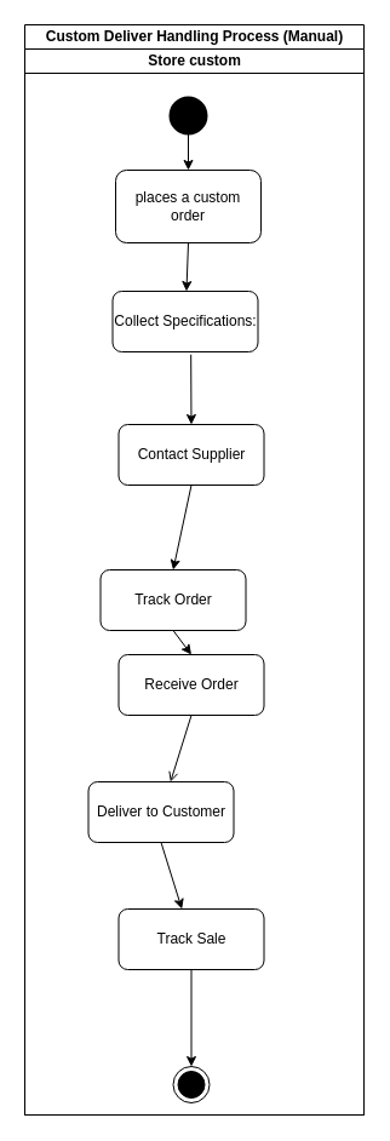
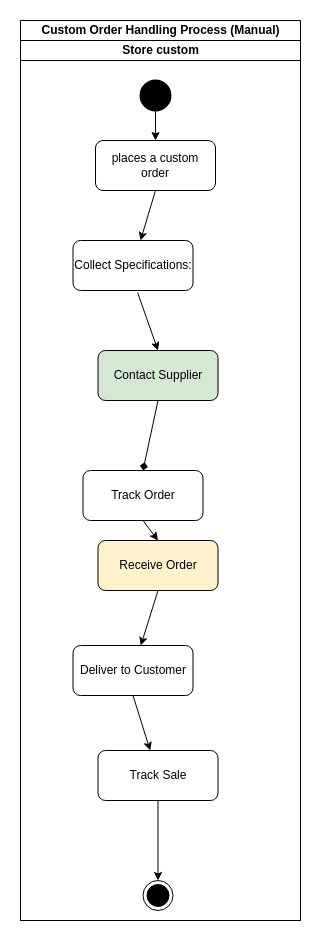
- <mxCell id="2" value="Custom Deliver Handling Process (Manual)" style="swimlane;childLayout=stackLayout;resizeParent=1;resizeParentMax=0;startSize=20;html=1;" parent="1" vertex="1"><mxGeometry x="20" y="20" width="280" height="900" as="geometry" /></mxCell>
+ <mxCell id="2" value="Custom Order Handling Process (Manual)" style="swimlane;childLayout=stackLayout;resizeParent=1;resizeParentMax=0;startSize=20;html=1;" parent="1" vertex="1"><mxGeometry x="20" y="20" width="280" height="900" as="geometry" /></mxCell>
- <mxCell id="5" value="places a custom order" style="rounded=1;whiteSpace=wrap;html=1;" parent="3" vertex="1"><mxGeometry x="75" y="100" width="120" height="60" as="geometry" /></mxCell>
+ <mxCell id="5" value="places a custom order" style="rounded=1;whiteSpace=wrap;html=1;" parent="3" vertex="1"><mxGeometry x="75" y="100" width="120" height="50" as="geometry" /></mxCell>
- <mxCell id="19" value="Collect Specifications:" style="rounded=1;whiteSpace=wrap;html=1;" parent="3" vertex="1"><mxGeometry x="72.5" y="200" width="120" height="50" as="geometry" /></mxCell>
+ <mxCell id="19" value="Collect Specifications:" style="rounded=1;whiteSpace=wrap;html=1;" parent="3" vertex="1"><mxGeometry x="52.5" y="200" width="120" height="50" as="geometry" /></mxCell>
- <mxCell id="17" value="Contact Supplier" style="rounded=1;whiteSpace=wrap;html=1;" parent="3" vertex="1"><mxGeometry x="77.5" y="310" width="120" height="50" as="geometry" /></mxCell>
+ <mxCell id="17" value="Contact Supplier" style="rounded=1;whiteSpace=wrap;html=1;fillColor=#d5e8d4;" parent="3" vertex="1"><mxGeometry x="77.5" y="310" width="120" height="50" as="geometry" /></mxCell>
- <mxCell id="16" value="" style="endArrow=classic;html=1;rounded=0;exitX=0.5;exitY=1;exitDx=0;exitDy=0;entryX=0.5;entryY=0;entryDx=0;entryDy=0;" parent="3" source="17" target="15" edge="1"><mxGeometry width="50" height="50" relative="1" as="geometry"><mxPoint x="-82.5" y="435" as="sourcePoint" /><mxPoint x="-32.5" y="360" as="targetPoint" /></mxGeometry></mxCell>
+ <mxCell id="16" value="" style="endArrow=diamond;html=1;rounded=0;exitX=0.5;exitY=1;exitDx=0;exitDy=0;entryX=0.5;entryY=0;entryDx=0;entryDy=0;" parent="3" source="17" target="15" edge="1"><mxGeometry width="50" height="50" relative="1" as="geometry"><mxPoint x="-82.5" y="435" as="sourcePoint" /><mxPoint x="-32.5" y="360" as="targetPoint" /></mxGeometry></mxCell>
- <mxCell id="13" value="Receive Order" style="rounded=1;whiteSpace=wrap;html=1;" parent="3" vertex="1"><mxGeometry x="77.5" y="500" width="120" height="50" as="geometry" /></mxCell>
+ <mxCell id="13" value="Receive Order" style="rounded=1;whiteSpace=wrap;html=1;fillColor=#fff2cc;" parent="3" vertex="1"><mxGeometry x="77.5" y="500" width="120" height="50" as="geometry" /></mxCell>
- <mxCell id="12" value="" style="endArrow=open;html=1;rounded=0;exitX=0.5;exitY=1;exitDx=0;exitDy=0;" parent="3" source="13" target="11" edge="1"><mxGeometry width="50" height="50" relative="1" as="geometry"><mxPoint x="27.5" y="480" as="sourcePoint" /><mxPoint x="77.5" y="430" as="targetPoint" /></mxGeometry></mxCell>
+ <mxCell id="12" value="" style="endArrow=classic;html=1;rounded=0;exitX=0.5;exitY=1;exitDx=0;exitDy=0;" parent="3" source="13" target="11" edge="1"><mxGeometry width="50" height="50" relative="1" as="geometry"><mxPoint x="27.5" y="480" as="sourcePoint" /><mxPoint x="77.5" y="430" as="targetPoint" /></mxGeometry></mxCell>
